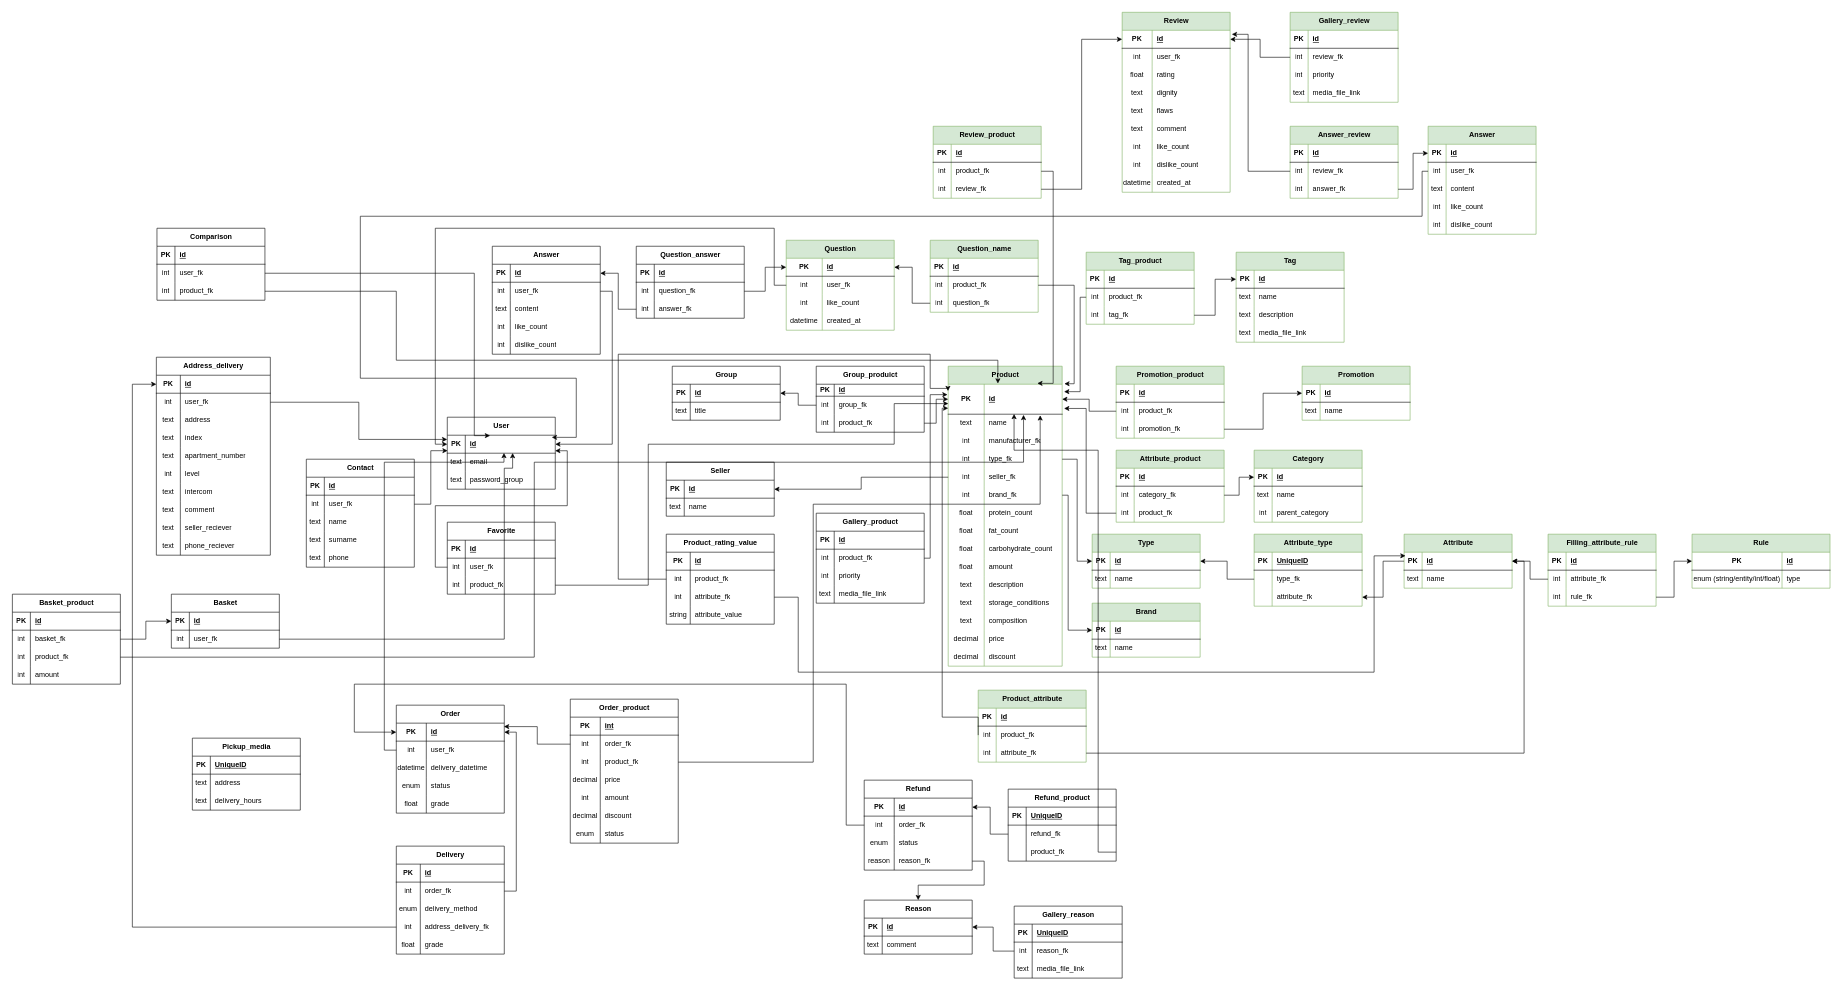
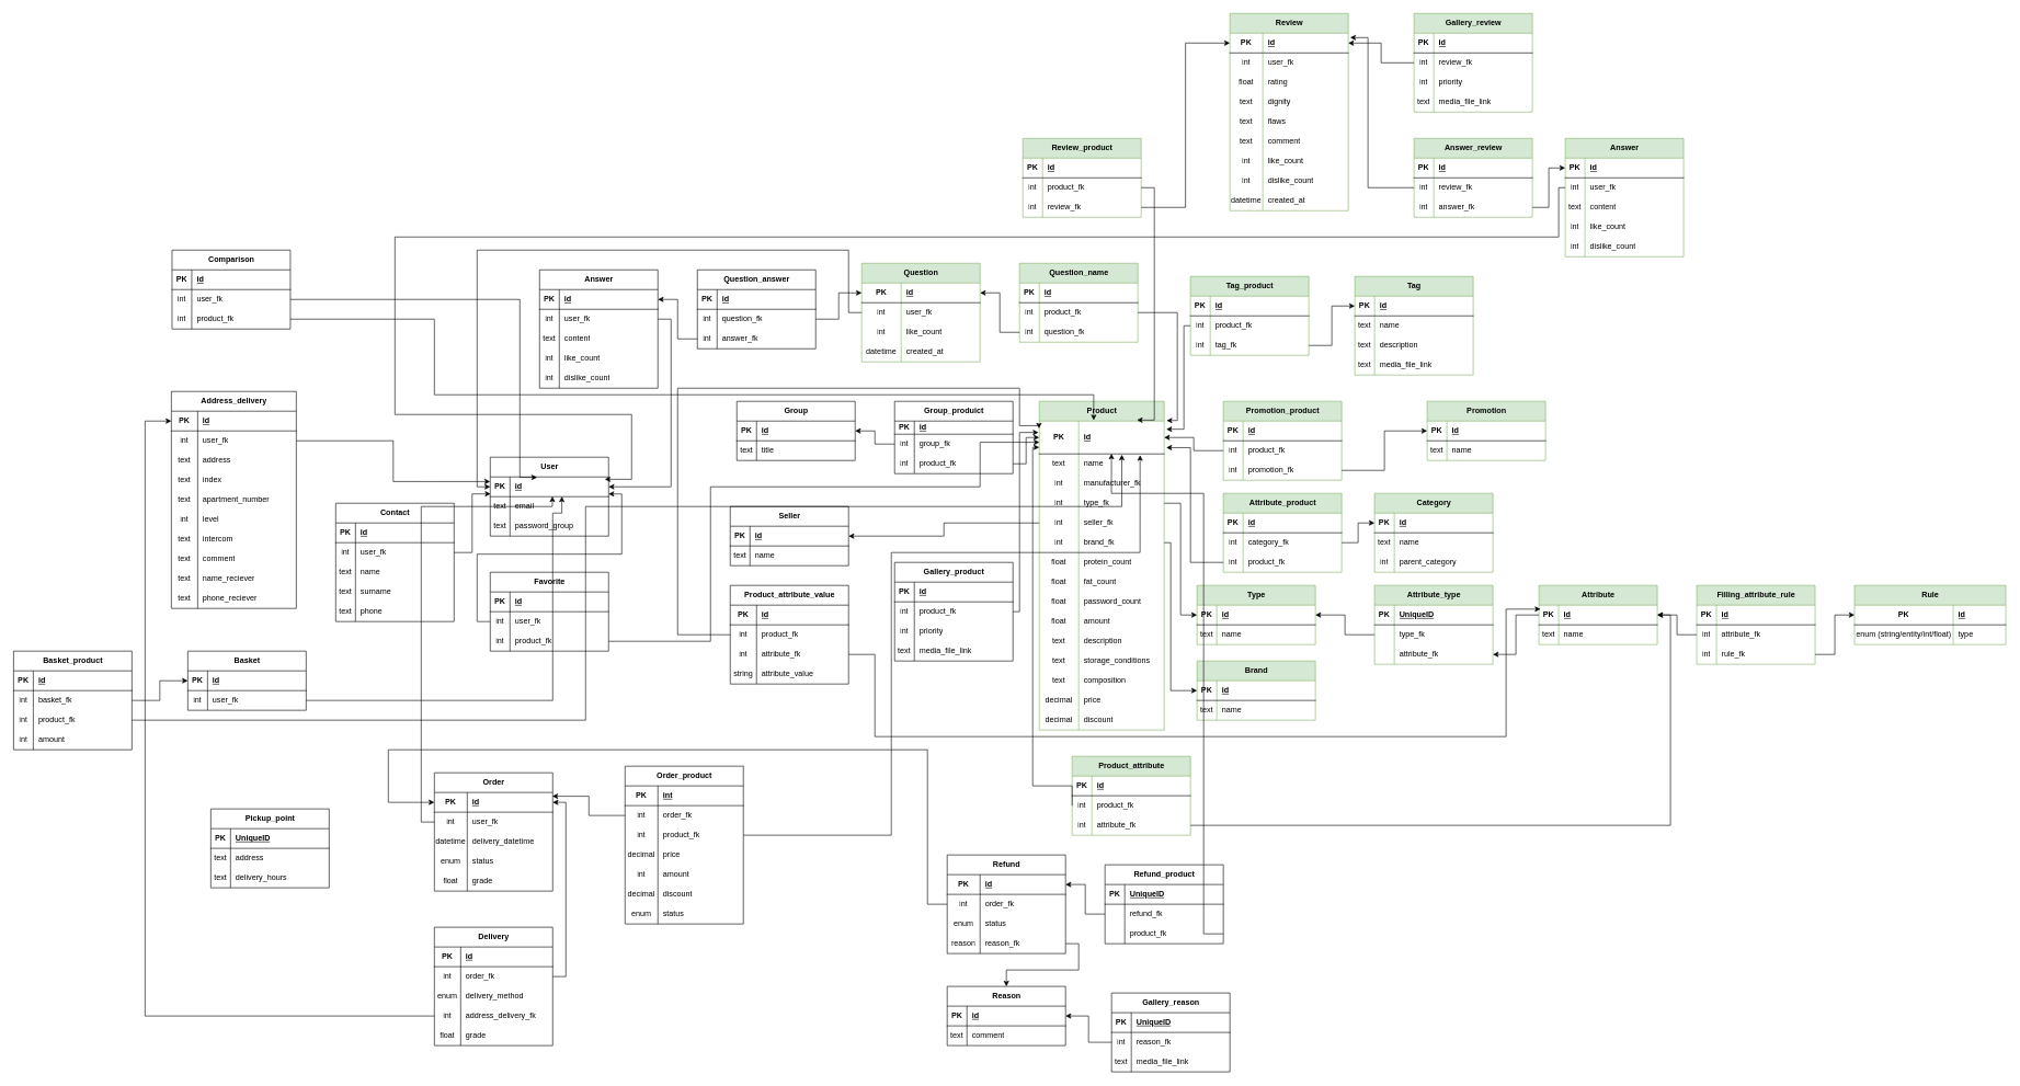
- <mxCell id="439" value="seller_reciever" style="shape=partialRectangle;connectable=0;fillColor=none;top=0;left=0;bottom=0;right=0;align=left;spacingLeft=6;overflow=hidden;whiteSpace=wrap;html=1;" parent="437" vertex="1"><mxGeometry x="40" width="150" height="30" as="geometry"><mxRectangle width="150" height="30" as="alternateBounds" /></mxGeometry></mxCell>
+ <mxCell id="439" value="name_reciever" style="shape=partialRectangle;connectable=0;fillColor=none;top=0;left=0;bottom=0;right=0;align=left;spacingLeft=6;overflow=hidden;whiteSpace=wrap;html=1;" parent="437" vertex="1"><mxGeometry x="40" width="150" height="30" as="geometry"><mxRectangle width="150" height="30" as="alternateBounds" /></mxGeometry></mxCell>
- <mxCell id="94" value="Product_rating_value" style="shape=table;startSize=30;container=1;collapsible=1;childLayout=tableLayout;fixedRows=1;rowLines=0;fontStyle=1;align=center;resizeLast=1;html=1;" parent="1" vertex="1"><mxGeometry x="1110" y="890" width="180" height="150" as="geometry" /></mxCell>
+ <mxCell id="94" value="Product_attribute_value" style="shape=table;startSize=30;container=1;collapsible=1;childLayout=tableLayout;fixedRows=1;rowLines=0;fontStyle=1;align=center;resizeLast=1;html=1;" parent="1" vertex="1"><mxGeometry x="1110" y="890" width="180" height="150" as="geometry" /></mxCell>
- <mxCell id="29" value="carbohydrate_count" style="shape=partialRectangle;connectable=0;fillColor=none;top=0;left=0;bottom=0;right=0;align=left;spacingLeft=6;overflow=hidden;whiteSpace=wrap;html=1;" parent="27" vertex="1"><mxGeometry x="60" width="130" height="30" as="geometry"><mxRectangle width="130" height="30" as="alternateBounds" /></mxGeometry></mxCell>
+ <mxCell id="29" value="password_count" style="shape=partialRectangle;connectable=0;fillColor=none;top=0;left=0;bottom=0;right=0;align=left;spacingLeft=6;overflow=hidden;whiteSpace=wrap;html=1;" parent="27" vertex="1"><mxGeometry x="60" width="130" height="30" as="geometry"><mxRectangle width="130" height="30" as="alternateBounds" /></mxGeometry></mxCell>
- <mxCell id="479" value="Pickup_media" style="shape=table;startSize=30;container=1;collapsible=1;childLayout=tableLayout;fixedRows=1;rowLines=0;fontStyle=1;align=center;resizeLast=1;html=1;" parent="1" vertex="1"><mxGeometry x="320" y="1230" width="180" height="120" as="geometry" /></mxCell>
+ <mxCell id="479" value="Pickup_point" style="shape=table;startSize=30;container=1;collapsible=1;childLayout=tableLayout;fixedRows=1;rowLines=0;fontStyle=1;align=center;resizeLast=1;html=1;" parent="1" vertex="1"><mxGeometry x="320" y="1230" width="180" height="120" as="geometry" /></mxCell>
